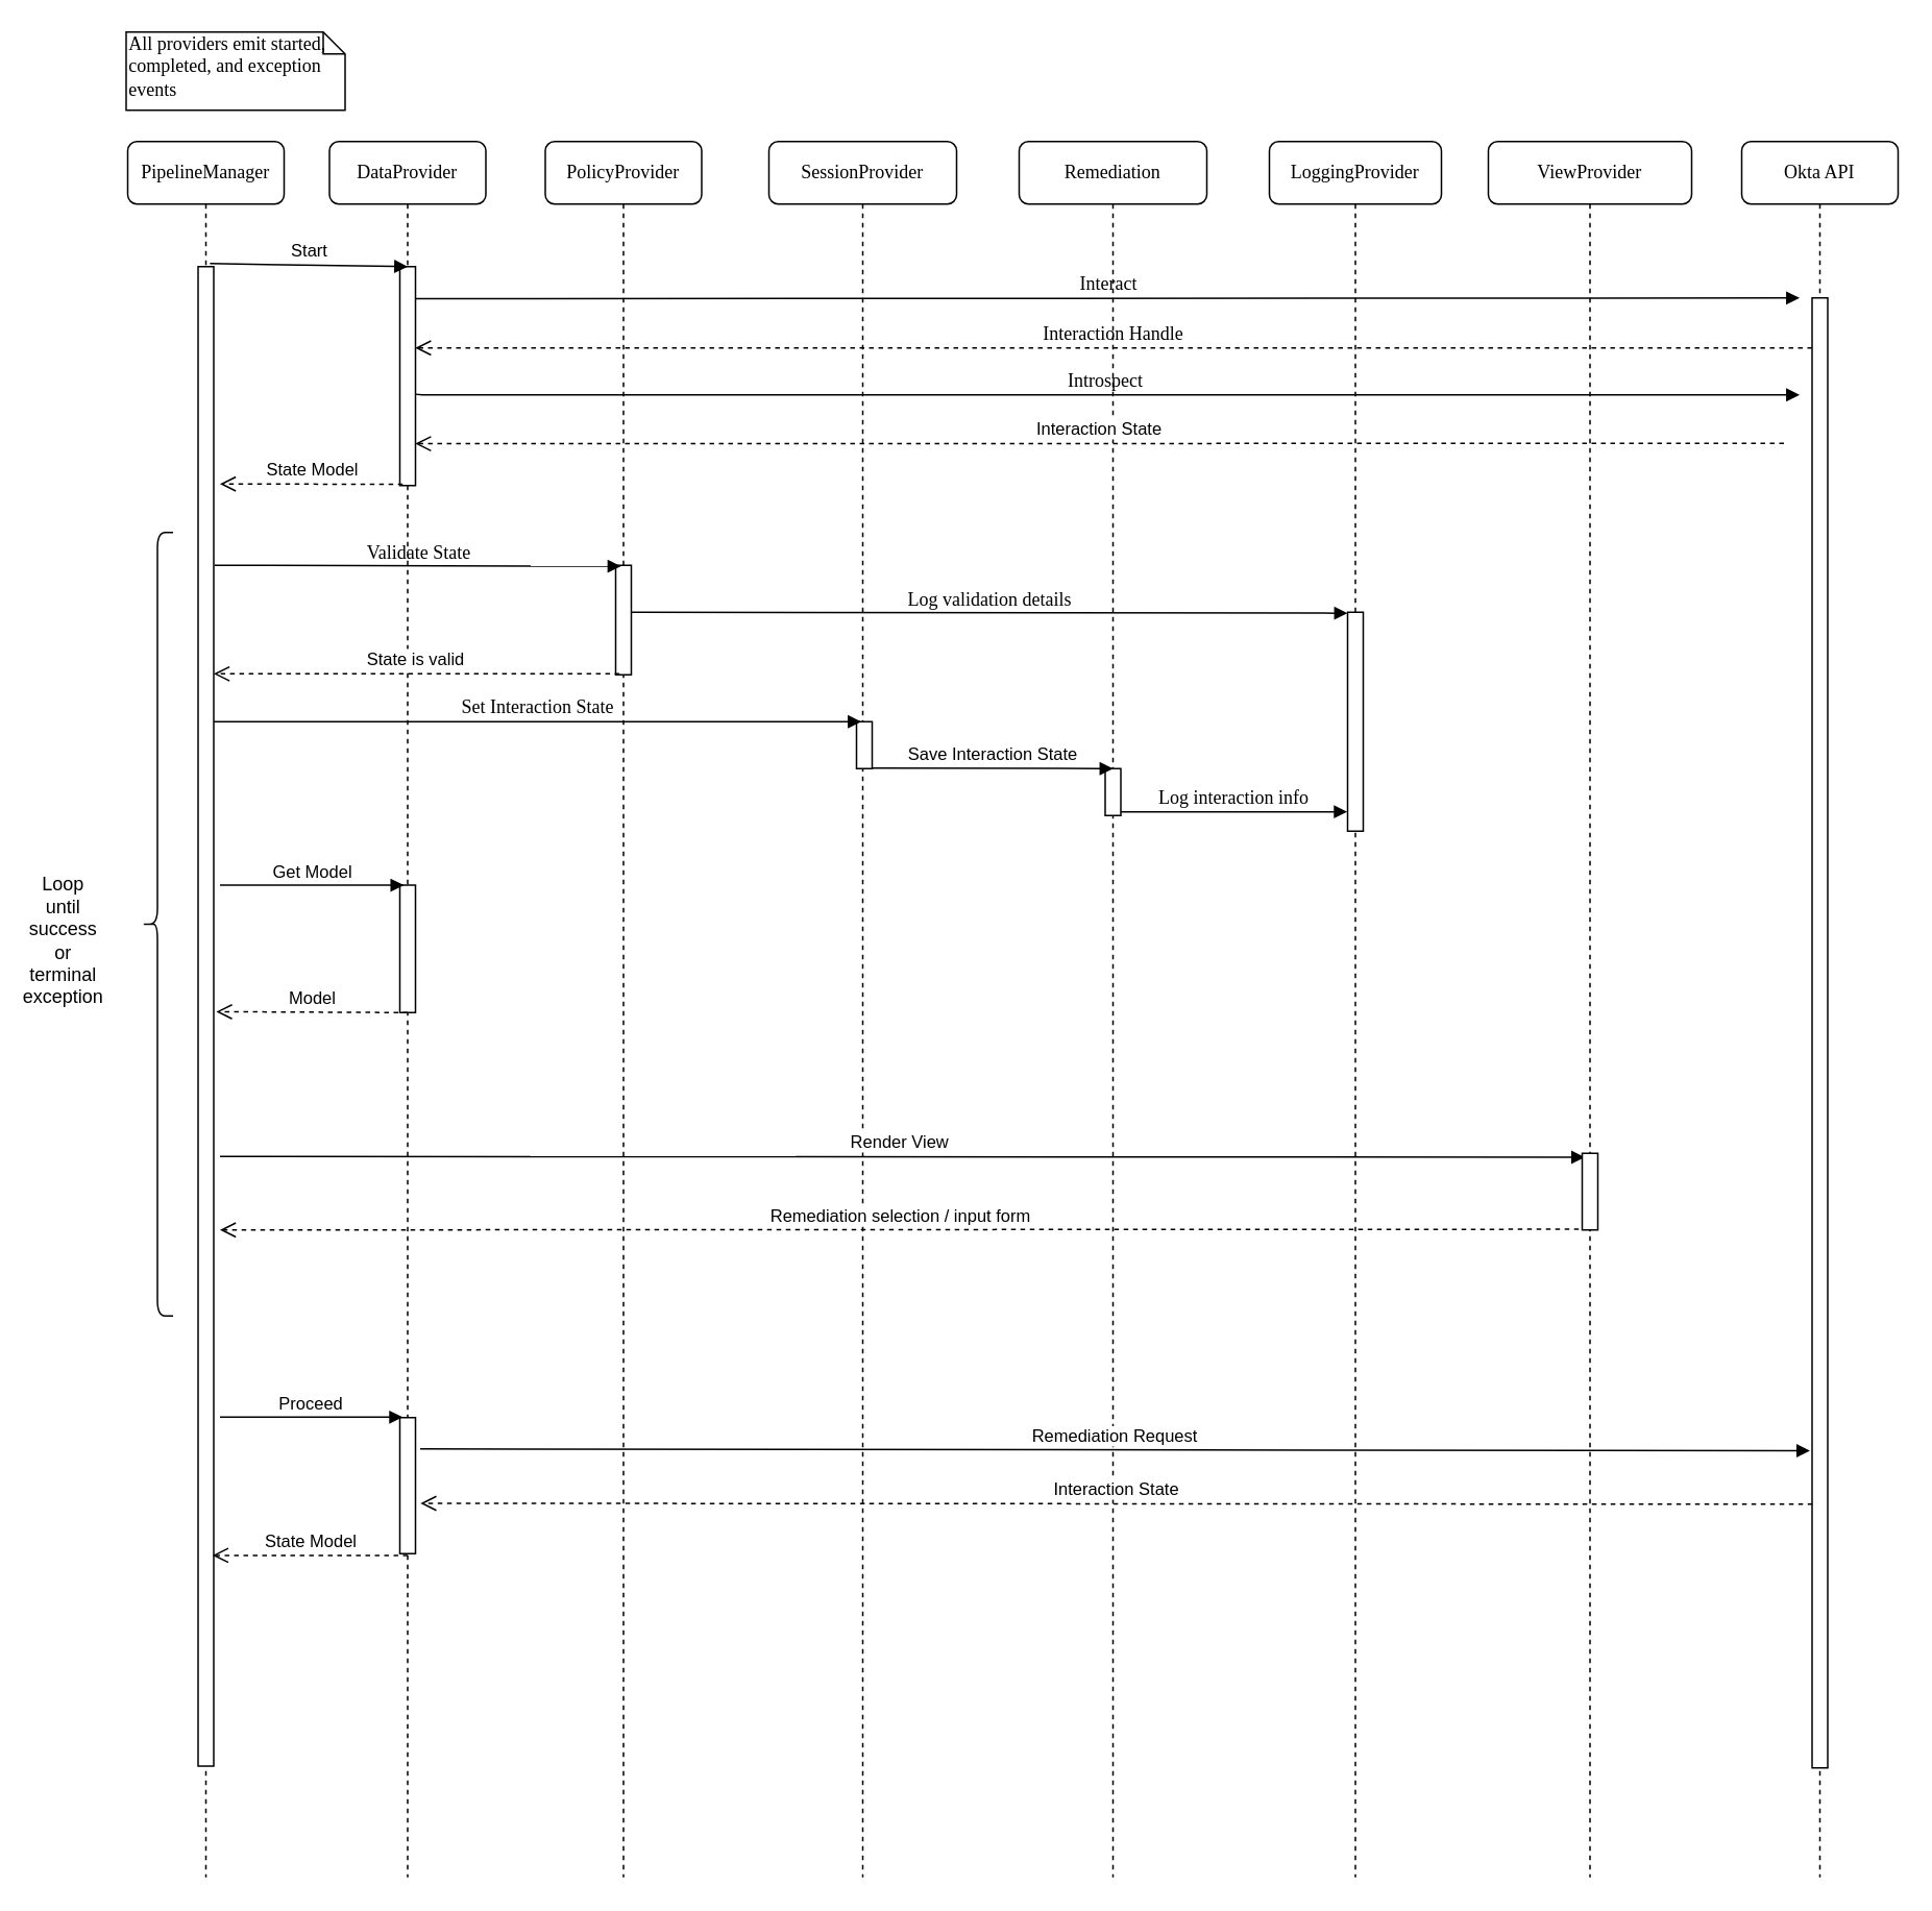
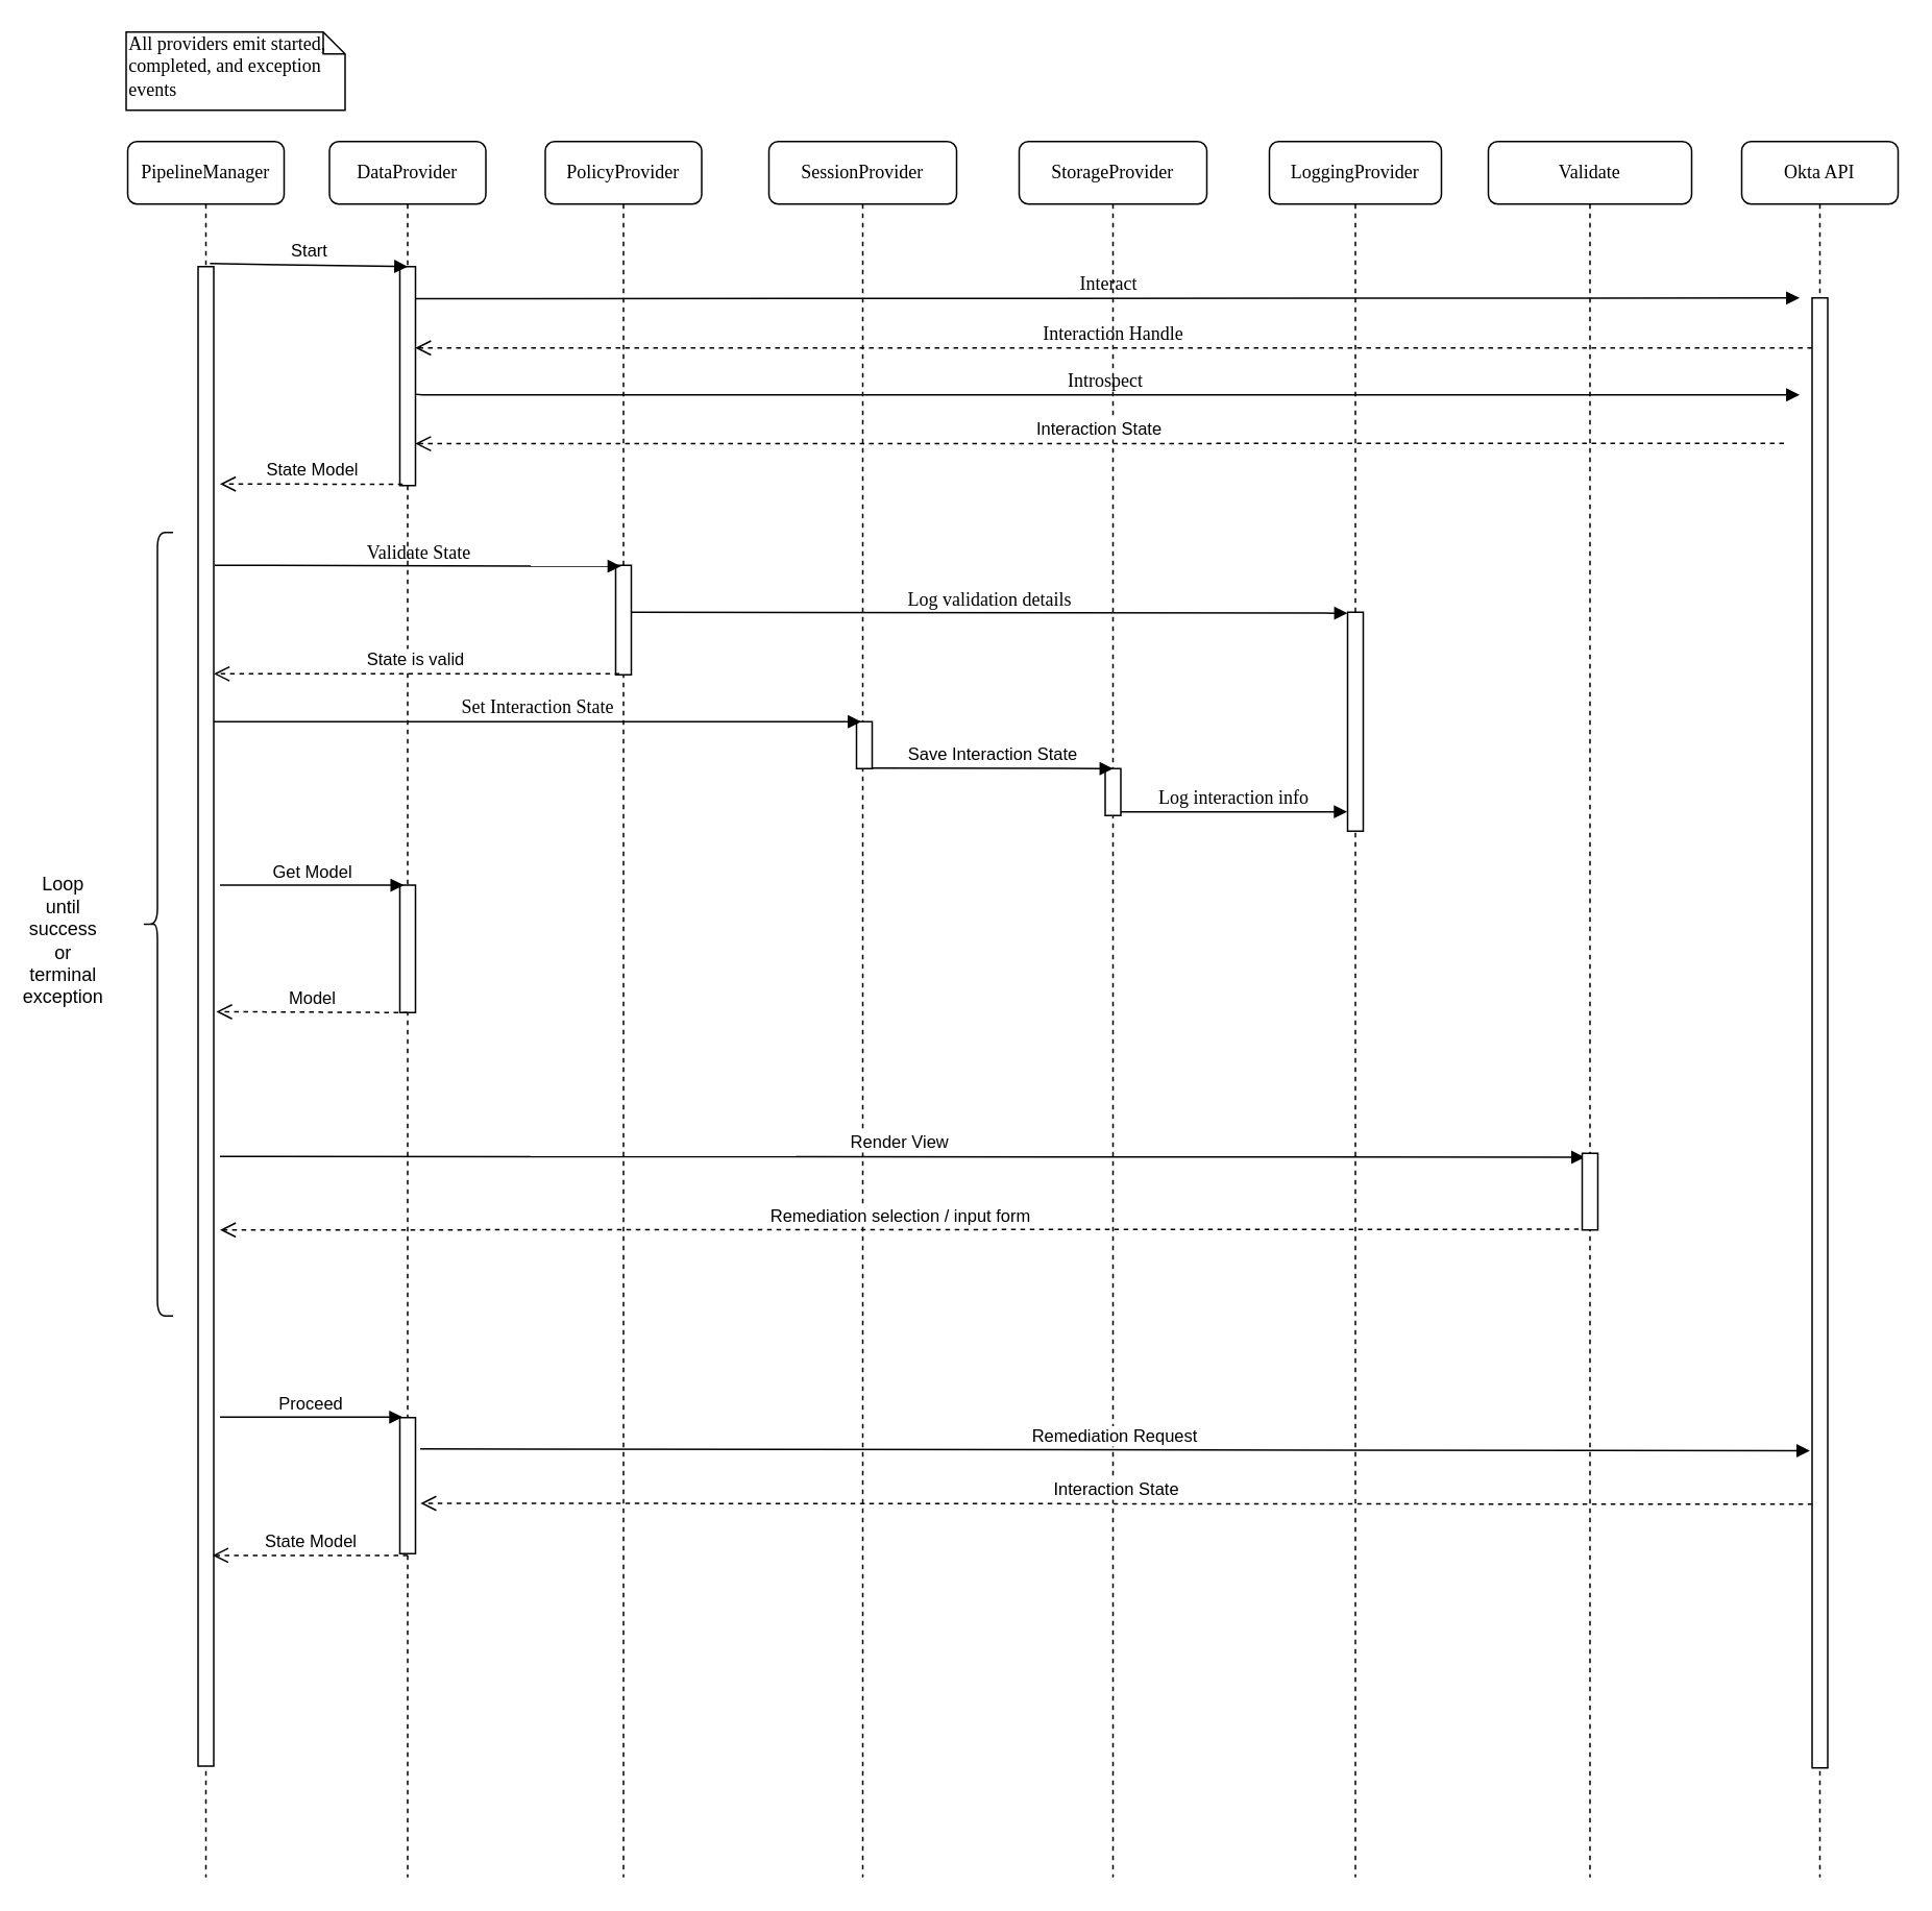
- <mxCell id="6" value="Remediation" style="shape=umlLifeline;perimeter=lifelinePerimeter;whiteSpace=wrap;html=1;container=1;collapsible=0;recursiveResize=0;outlineConnect=0;rounded=1;shadow=0;comic=0;labelBackgroundColor=none;strokeWidth=1;fontFamily=Verdana;fontSize=12;align=center;" parent="2" vertex="1"><mxGeometry x="570" width="120" height="1110" as="geometry" /></mxCell>
+ <mxCell id="6" value="StorageProvider" style="shape=umlLifeline;perimeter=lifelinePerimeter;whiteSpace=wrap;html=1;container=1;collapsible=0;recursiveResize=0;outlineConnect=0;rounded=1;shadow=0;comic=0;labelBackgroundColor=none;strokeWidth=1;fontFamily=Verdana;fontSize=12;align=center;" parent="2" vertex="1"><mxGeometry x="570" width="120" height="1110" as="geometry" /></mxCell>
- <mxCell id="3" value="ViewProvider" style="shape=umlLifeline;perimeter=lifelinePerimeter;whiteSpace=wrap;html=1;container=1;collapsible=0;recursiveResize=0;outlineConnect=0;rounded=1;shadow=0;comic=0;labelBackgroundColor=none;strokeWidth=1;fontFamily=Verdana;fontSize=12;align=center;" parent="2" vertex="1"><mxGeometry x="870" width="130" height="1110" as="geometry" /></mxCell>
+ <mxCell id="3" value="Validate" style="shape=umlLifeline;perimeter=lifelinePerimeter;whiteSpace=wrap;html=1;container=1;collapsible=0;recursiveResize=0;outlineConnect=0;rounded=1;shadow=0;comic=0;labelBackgroundColor=none;strokeWidth=1;fontFamily=Verdana;fontSize=12;align=center;" parent="2" vertex="1"><mxGeometry x="870" width="130" height="1110" as="geometry" /></mxCell>
